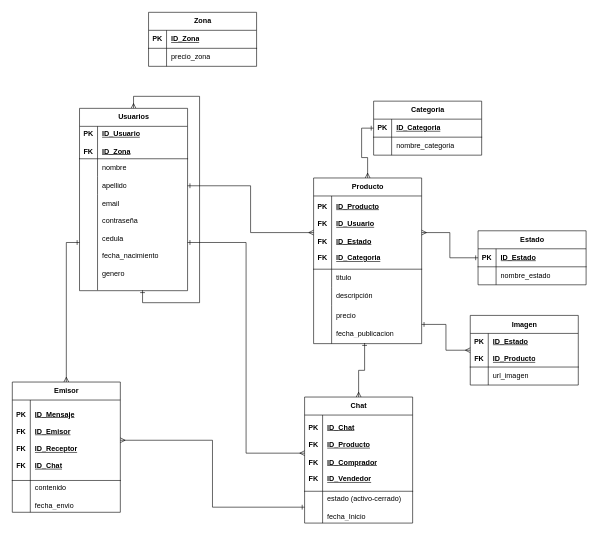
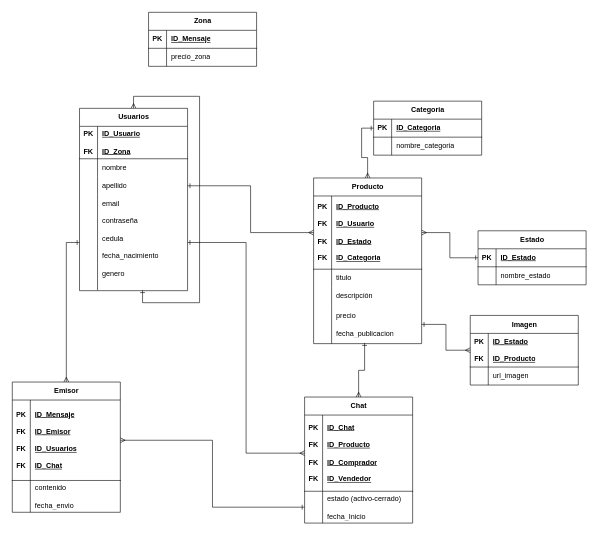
- <mxCell id="69" value="ID_Zona" style="shape=partialRectangle;connectable=0;fillColor=none;top=0;left=0;bottom=0;right=0;align=left;spacingLeft=6;fontStyle=5;overflow=hidden;whiteSpace=wrap;html=1;" parent="67" vertex="1"><mxGeometry x="30" width="150" height="30" as="geometry"><mxRectangle width="150" height="30" as="alternateBounds" /></mxGeometry></mxCell>
+ <mxCell id="69" value="ID_Mensaje" style="shape=partialRectangle;connectable=0;fillColor=none;top=0;left=0;bottom=0;right=0;align=left;spacingLeft=6;fontStyle=5;overflow=hidden;whiteSpace=wrap;html=1;" parent="67" vertex="1"><mxGeometry x="30" width="150" height="30" as="geometry"><mxRectangle width="150" height="30" as="alternateBounds" /></mxGeometry></mxCell>
- <mxCell id="55" value="ID_Mensaje&lt;div&gt;&lt;br&gt;&lt;/div&gt;&lt;div&gt;ID_Emisor&lt;/div&gt;&lt;div&gt;&lt;br&gt;&lt;/div&gt;&lt;div&gt;ID_Receptor&lt;/div&gt;&lt;div&gt;&lt;br&gt;&lt;/div&gt;&lt;div&gt;ID_Chat&lt;/div&gt;" style="shape=partialRectangle;connectable=0;fillColor=none;top=0;left=0;bottom=0;right=0;align=left;spacingLeft=6;fontStyle=5;overflow=hidden;whiteSpace=wrap;html=1;" parent="53" vertex="1"><mxGeometry x="30" width="150" height="134" as="geometry"><mxRectangle width="150" height="134" as="alternateBounds" /></mxGeometry></mxCell>
+ <mxCell id="55" value="ID_Mensaje&lt;div&gt;&lt;br&gt;&lt;/div&gt;&lt;div&gt;ID_Emisor&lt;/div&gt;&lt;div&gt;&lt;br&gt;&lt;/div&gt;&lt;div&gt;ID_Usuarios&lt;/div&gt;&lt;div&gt;&lt;br&gt;&lt;/div&gt;&lt;div&gt;ID_Chat&lt;/div&gt;" style="shape=partialRectangle;connectable=0;fillColor=none;top=0;left=0;bottom=0;right=0;align=left;spacingLeft=6;fontStyle=5;overflow=hidden;whiteSpace=wrap;html=1;" parent="53" vertex="1"><mxGeometry x="30" width="150" height="134" as="geometry"><mxRectangle width="150" height="134" as="alternateBounds" /></mxGeometry></mxCell>
